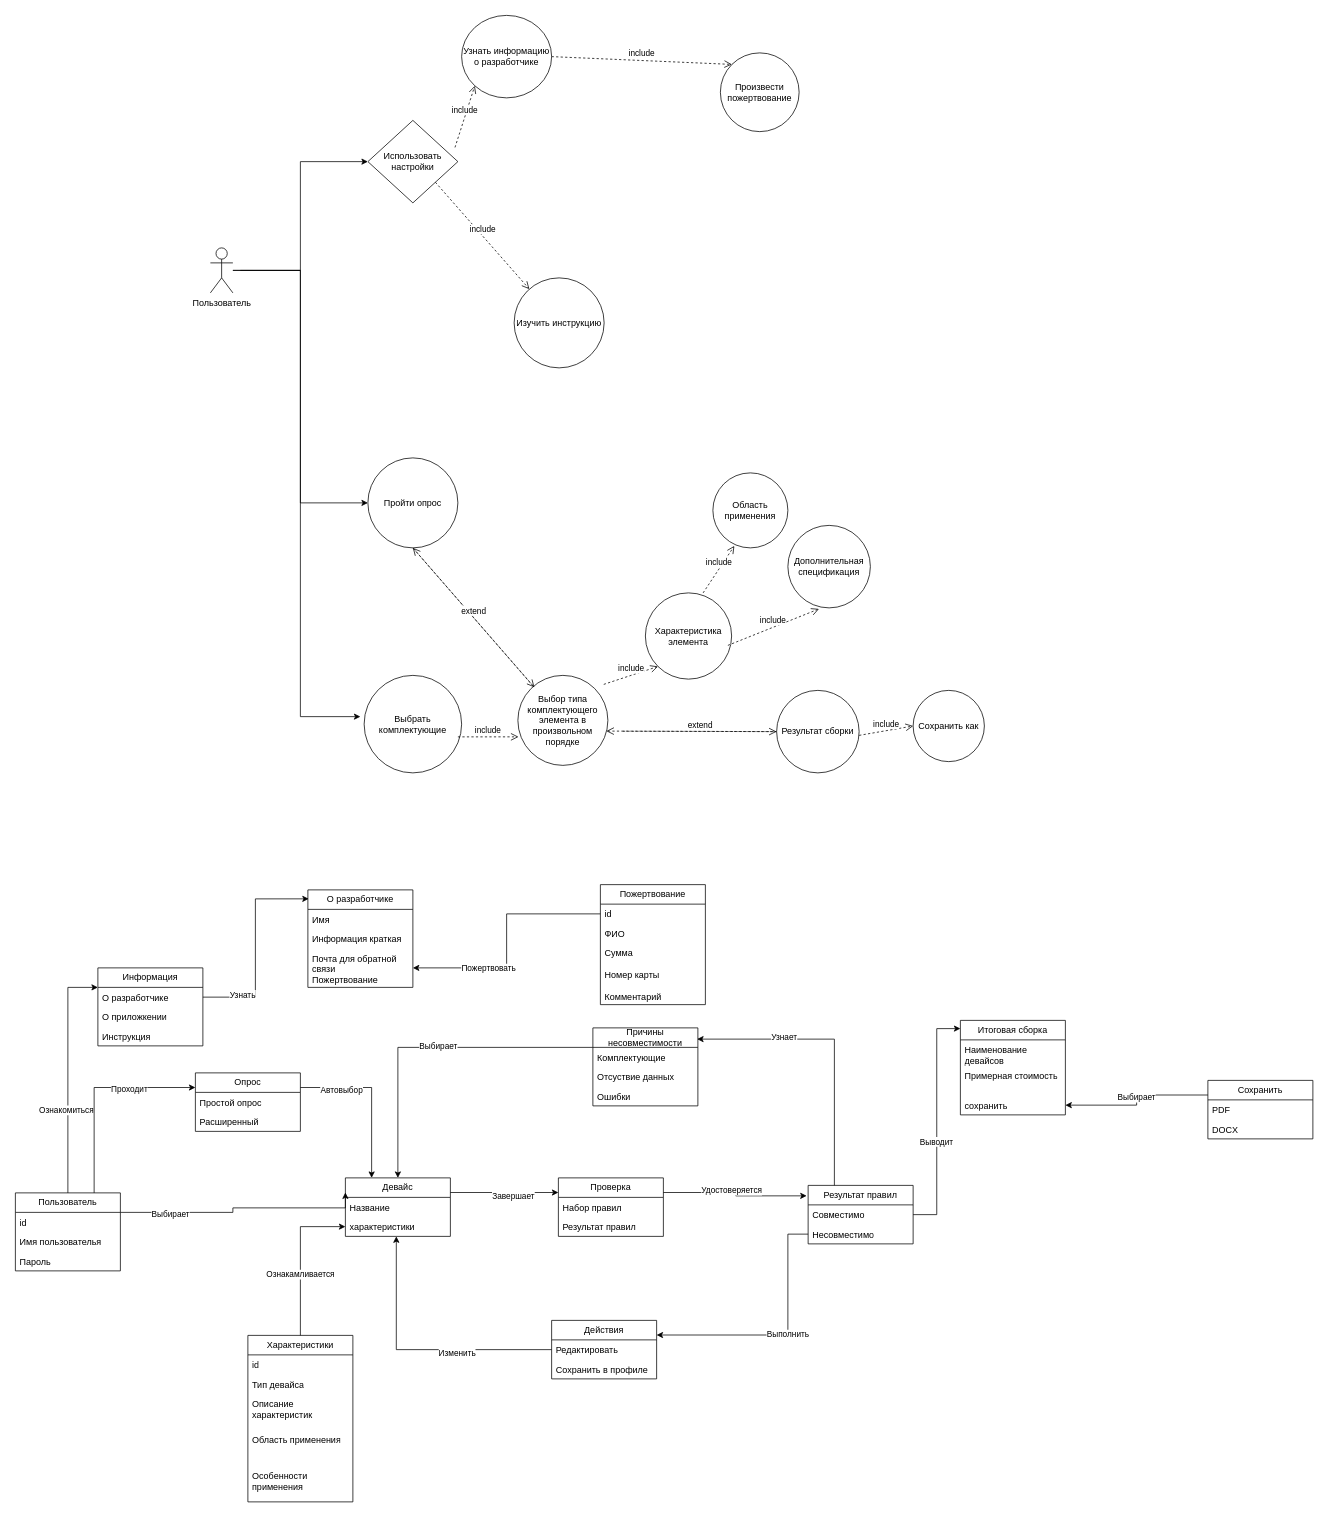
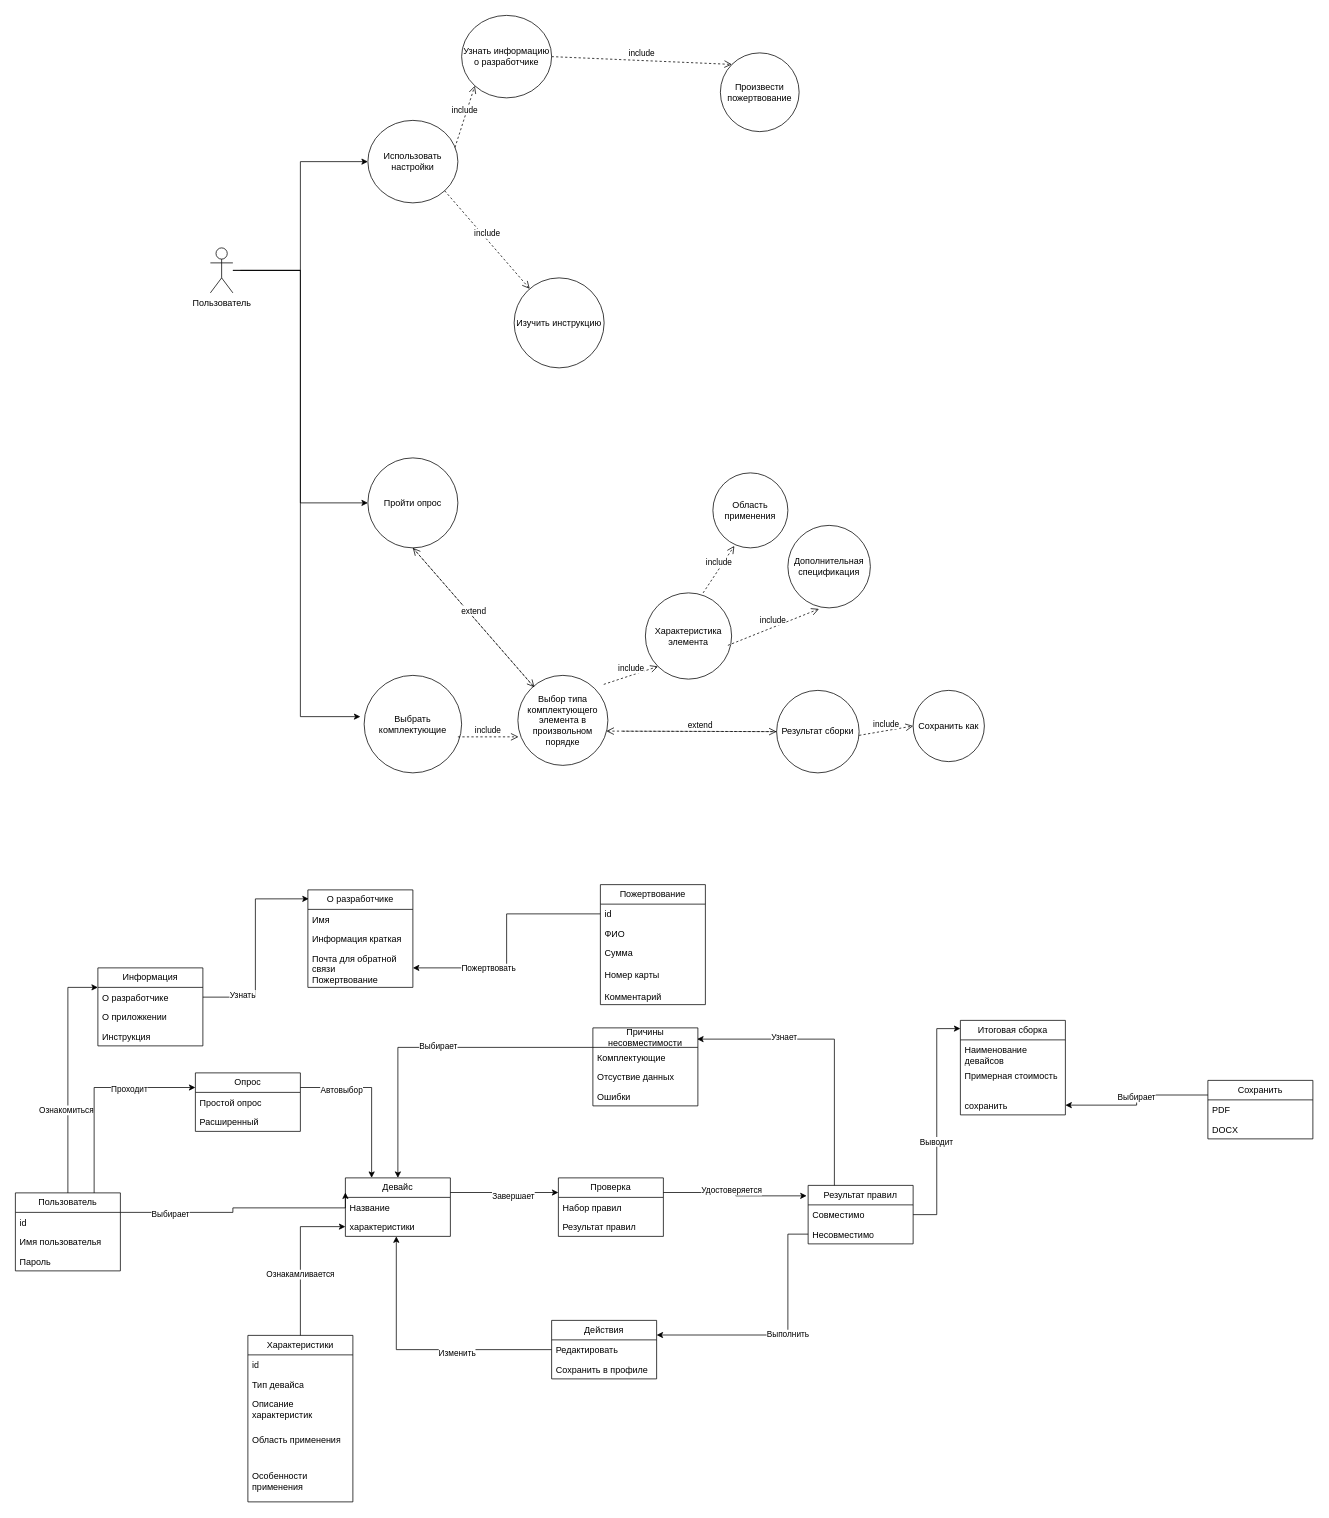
- <mxCell id="6" value="Использовать настройки" style="rhombus;whiteSpace=wrap;html=1;" parent="1" vertex="1"><mxGeometry x="490" y="160" width="120" height="110" as="geometry" /></mxCell>
+ <mxCell id="6" value="Использовать настройки" style="ellipse;whiteSpace=wrap;html=1;" parent="1" vertex="1"><mxGeometry x="490" y="160" width="120" height="110" as="geometry" /></mxCell>
